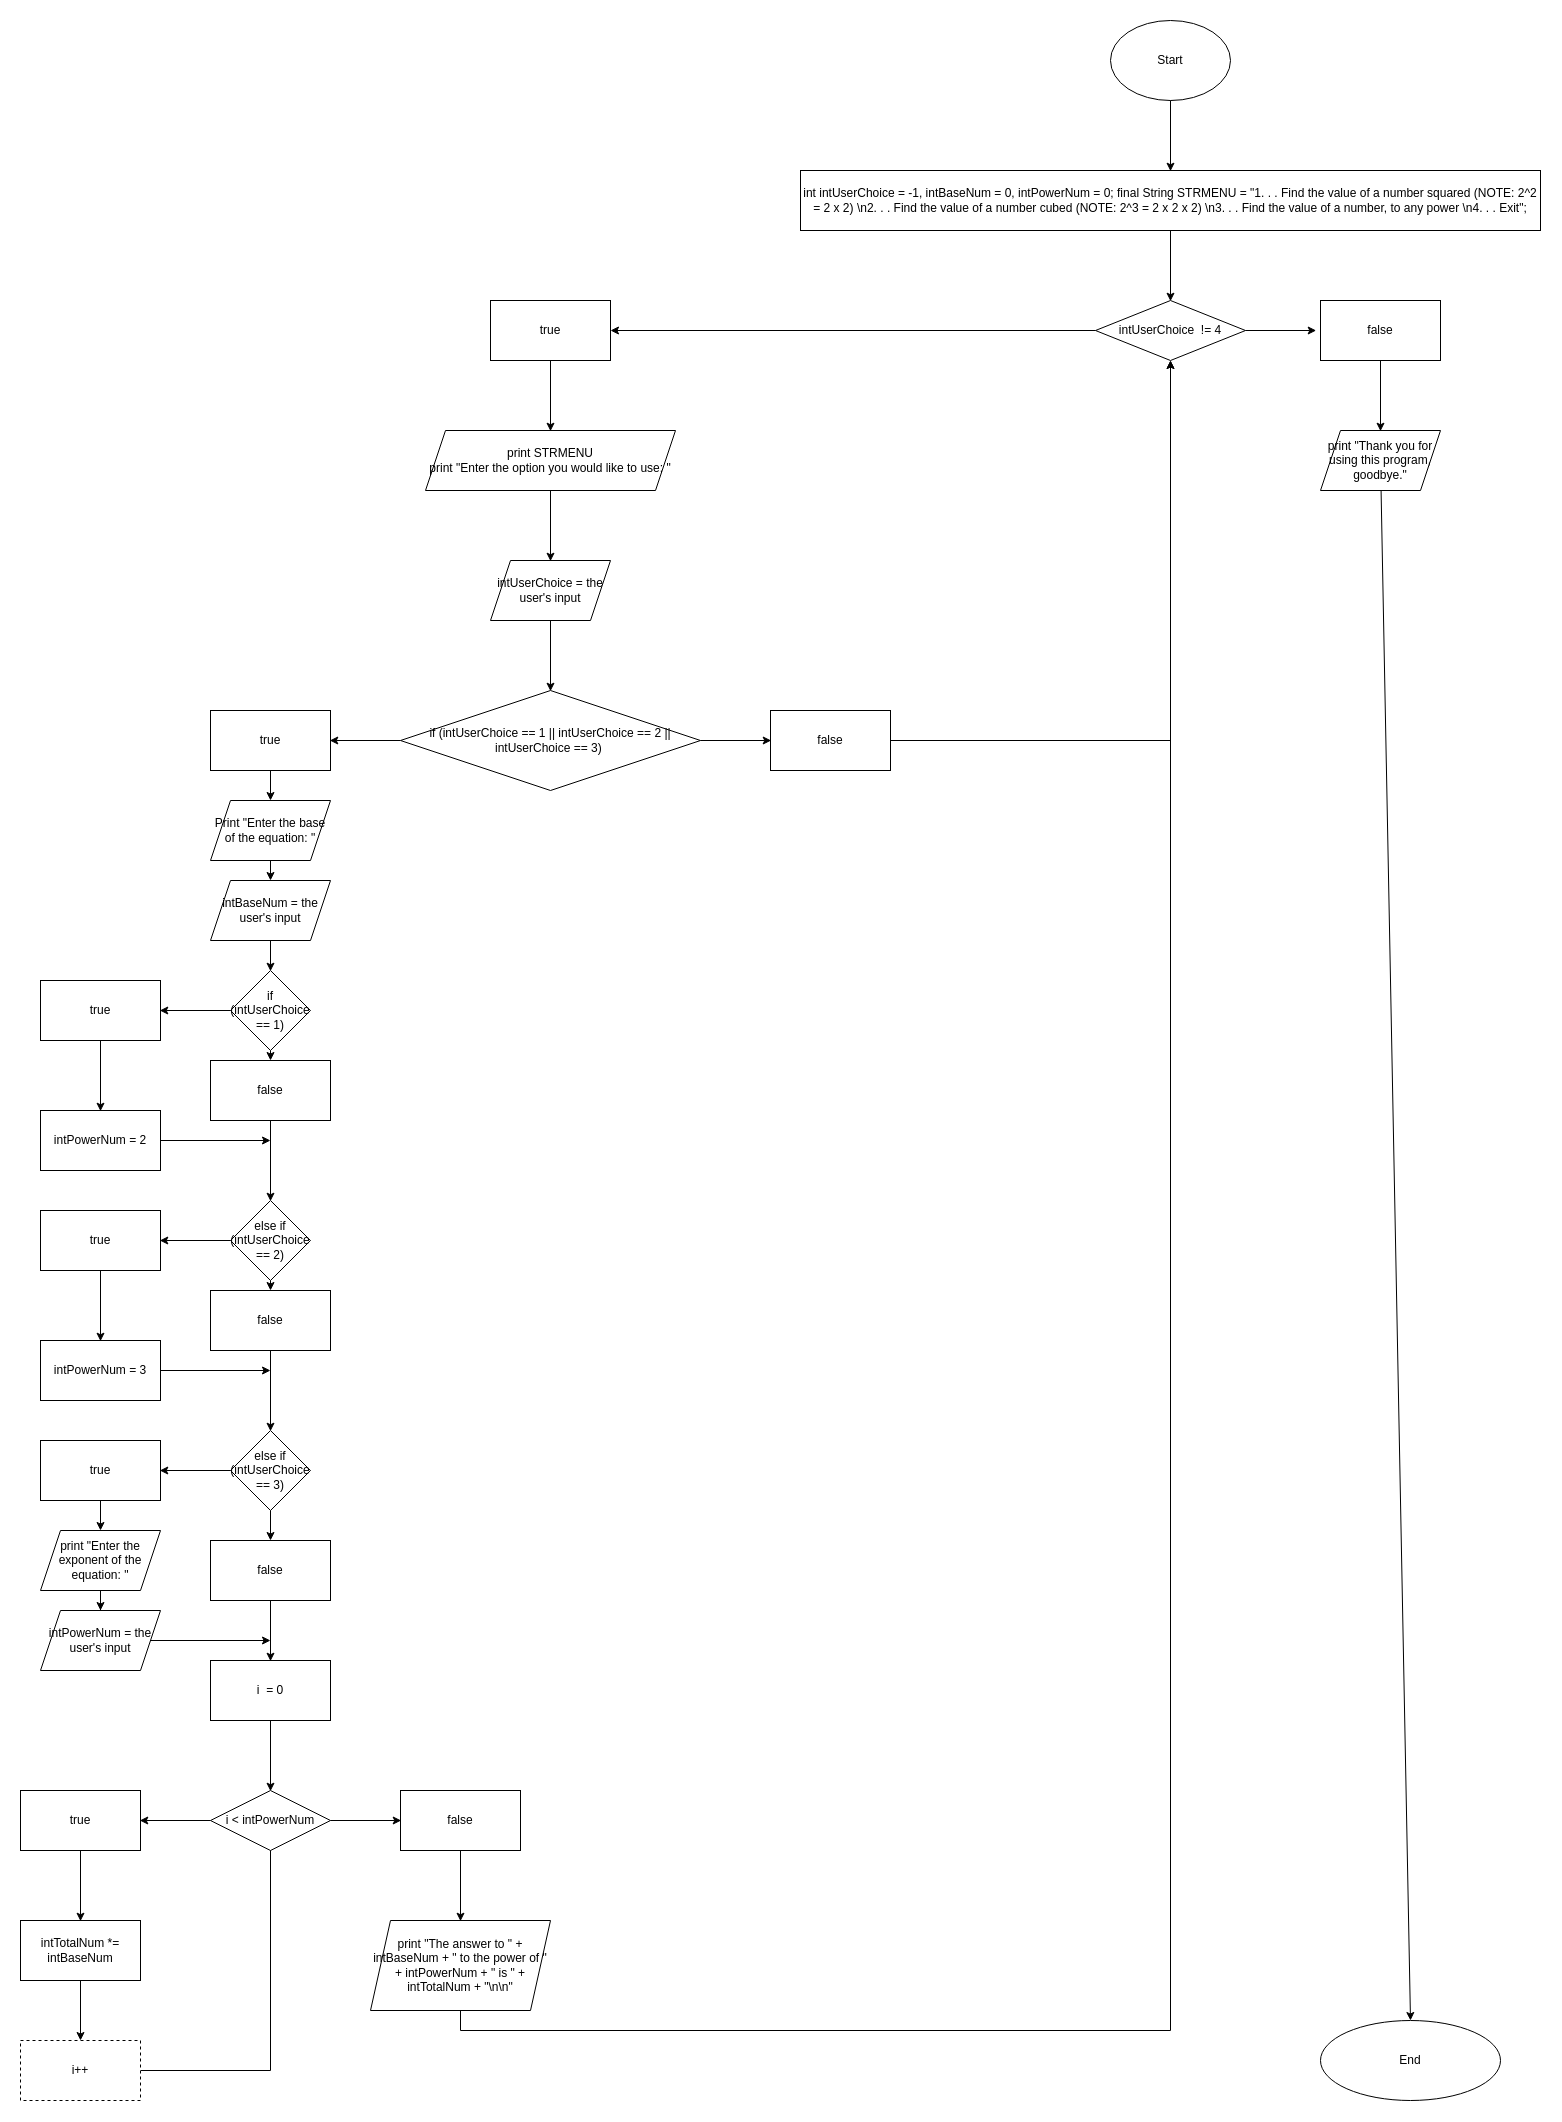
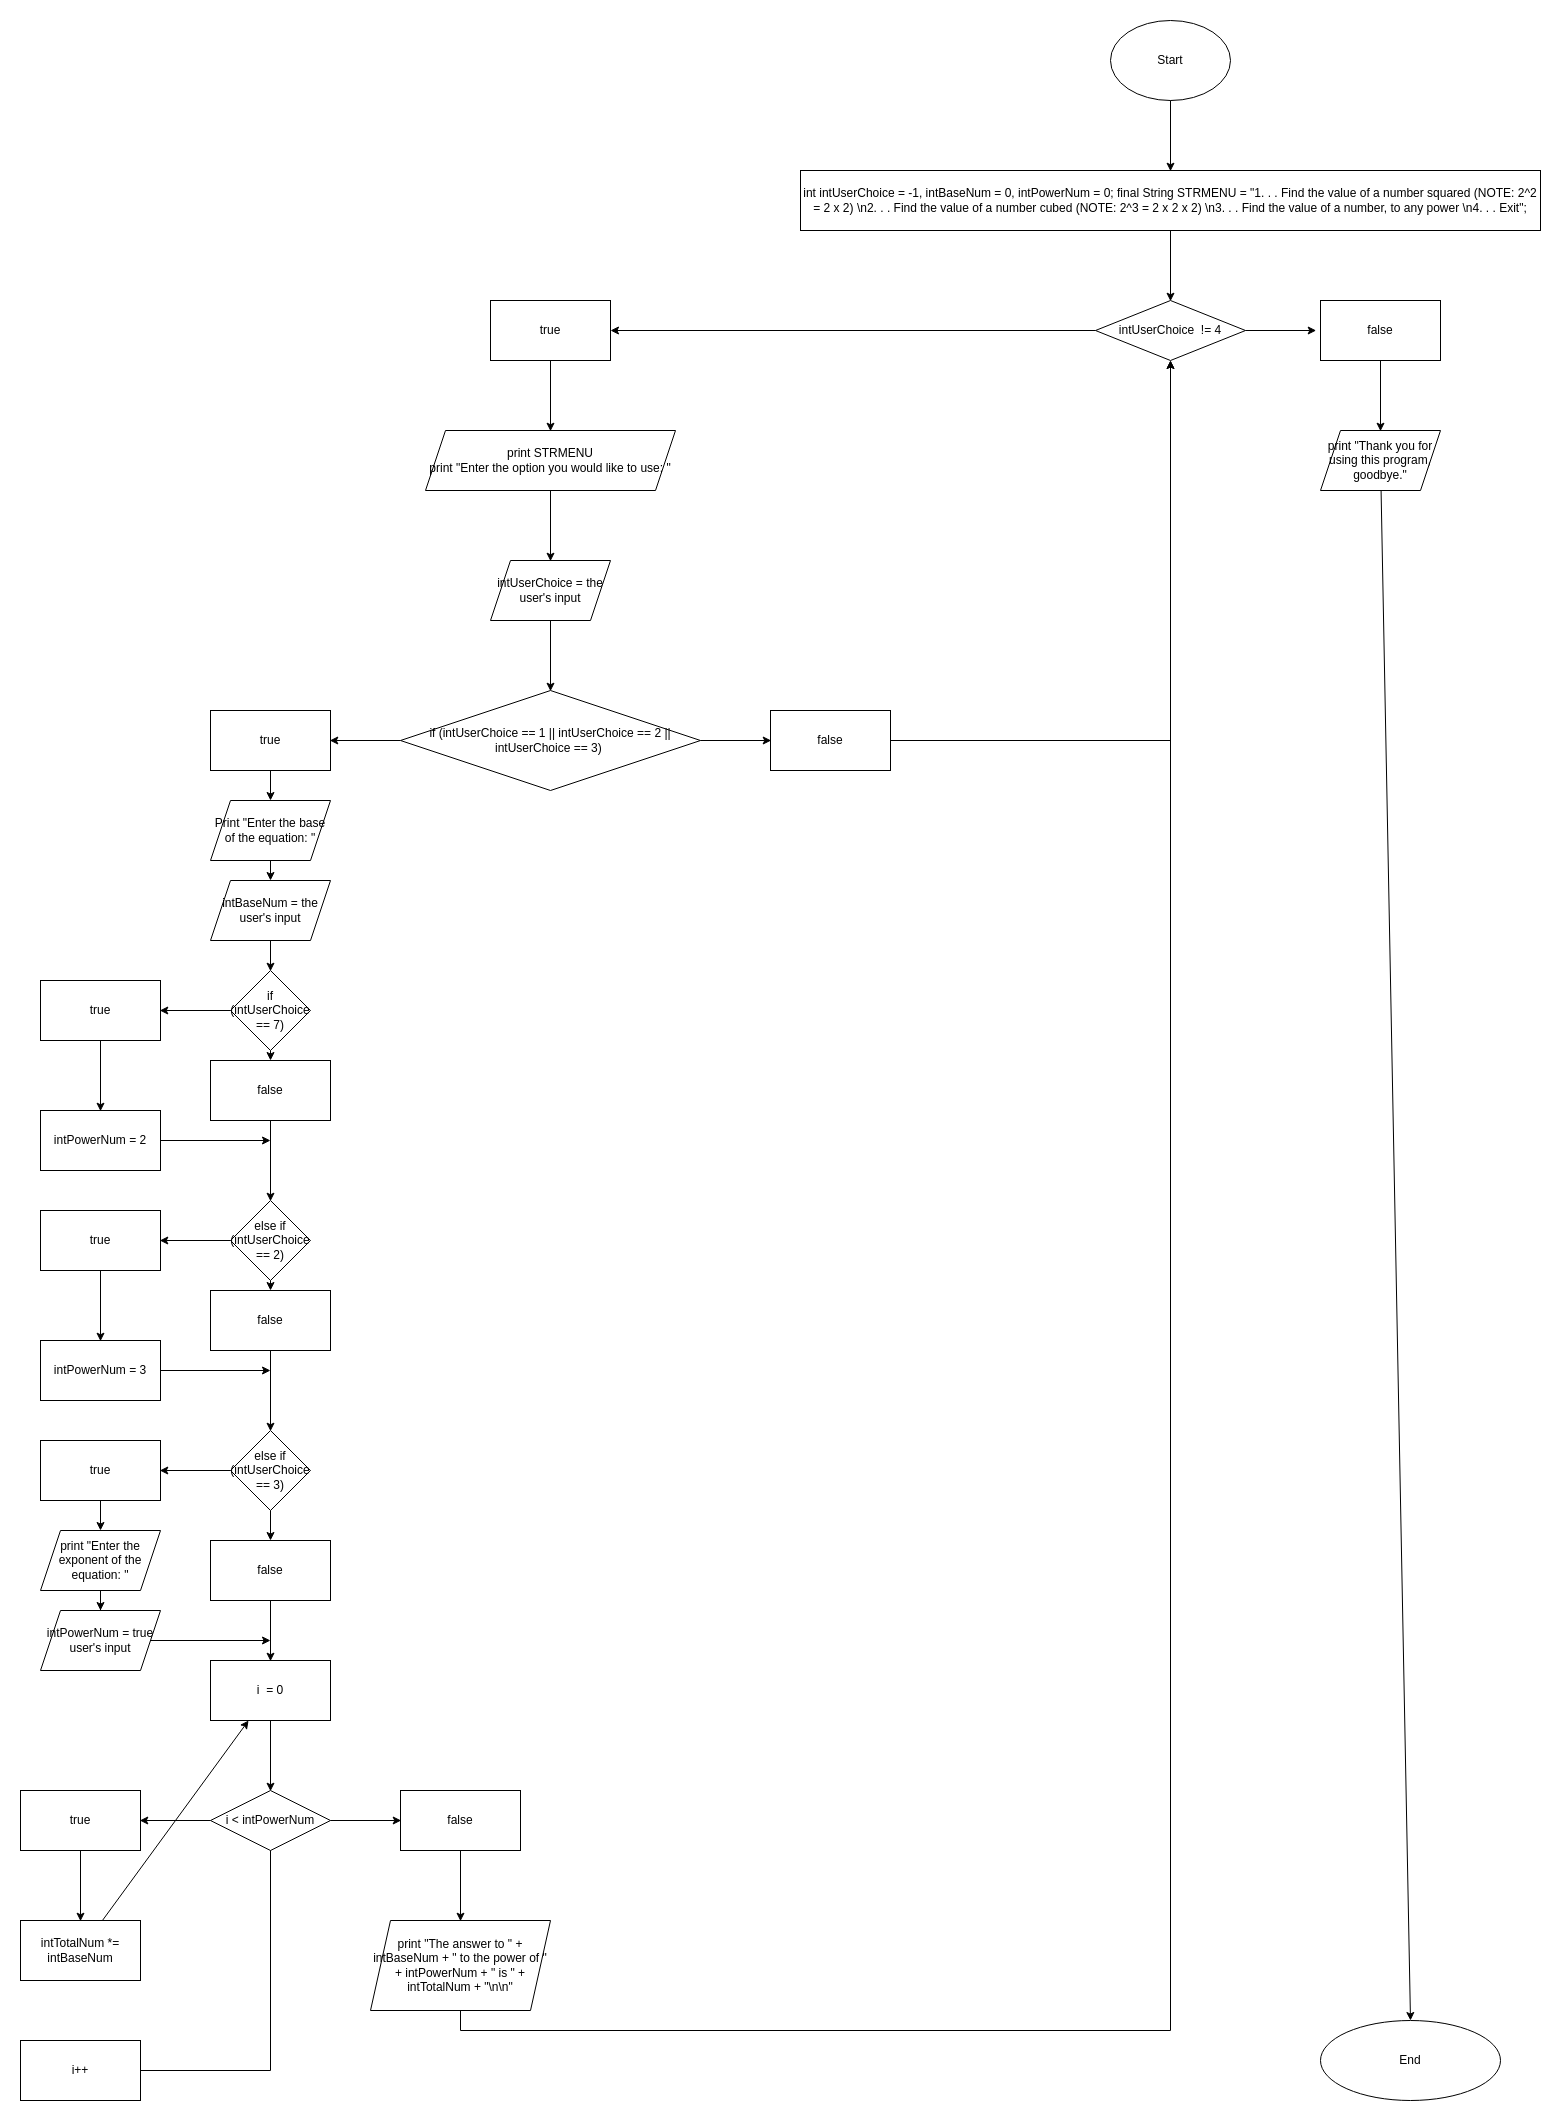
- <mxCell id="14" value="if (intUserChoice == 1)" style="rhombus;whiteSpace=wrap;html=1;" vertex="1" parent="1"><mxGeometry x="230" y="970" width="80" height="80" as="geometry" /></mxCell>
+ <mxCell id="14" value="if (intUserChoice == 7)" style="rhombus;whiteSpace=wrap;html=1;" vertex="1" parent="1"><mxGeometry x="230" y="970" width="80" height="80" as="geometry" /></mxCell>
- <mxCell id="36" value="intPowerNum = the user's input" style="rounded=0;whiteSpace=wrap;html=1;shape=parallelogram;perimeter=parallelogramPerimeter;fixedSize=1;" vertex="1" parent="1"><mxGeometry x="40" y="1610" width="120" height="60" as="geometry" /></mxCell>
+ <mxCell id="36" value="intPowerNum = true user's input" style="rounded=0;whiteSpace=wrap;html=1;shape=parallelogram;perimeter=parallelogramPerimeter;fixedSize=1;" vertex="1" parent="1"><mxGeometry x="40" y="1610" width="120" height="60" as="geometry" /></mxCell>
- <mxCell id="57" value="" style="endArrow=classic;html=1;rounded=0;entryX=0.5;entryY=0;entryDx=0;entryDy=0;" edge="1" parent="1" source="56" target="59"><mxGeometry width="50" height="50" relative="1" as="geometry"><mxPoint x="80" y="2030" as="sourcePoint" /><mxPoint x="80" y="2050.711" as="targetPoint" /></mxGeometry></mxCell>
+ <mxCell id="57" value="" style="endArrow=classic;html=1;rounded=0;" edge="1" parent="1" source="56" target="50"><mxGeometry width="50" height="50" relative="1" as="geometry"><mxPoint x="80" y="2030" as="sourcePoint" /><mxPoint x="80" y="2050.711" as="targetPoint" /></mxGeometry></mxCell>
- <mxCell id="59" value="i++" style="rounded=0;whiteSpace=wrap;html=1;dashed=1;" vertex="1" parent="1"><mxGeometry x="20" y="2040" width="120" height="60" as="geometry" /></mxCell>
+ <mxCell id="59" value="i++" style="rounded=0;whiteSpace=wrap;html=1;" vertex="1" parent="1"><mxGeometry x="20" y="2040" width="120" height="60" as="geometry" /></mxCell>
